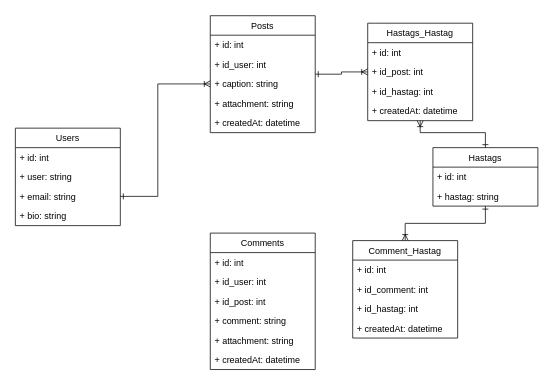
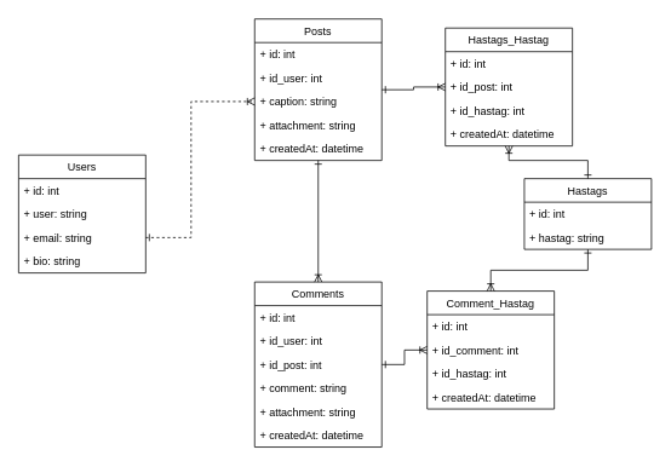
- <mxCell id="24" style="edgeStyle=orthogonalEdgeStyle;rounded=0;orthogonalLoop=1;jettySize=auto;html=1;endArrow=ERoneToMany;endFill=0;startArrow=ERone;startFill=0;" edge="1" parent="1" source="5" target="13"><mxGeometry relative="1" as="geometry"><Array as="points"><mxPoint x="210" y="261" /><mxPoint x="210" y="111" /></Array></mxGeometry></mxCell>
+ <mxCell id="24" style="edgeStyle=orthogonalEdgeStyle;rounded=0;orthogonalLoop=1;jettySize=auto;html=1;endArrow=ERoneToMany;endFill=0;startArrow=ERone;startFill=0;dashed=1;" edge="1" parent="1" source="5" target="13"><mxGeometry relative="1" as="geometry"><Array as="points"><mxPoint x="210" y="261" /><mxPoint x="210" y="111" /></Array></mxGeometry></mxCell>
+ <mxCell id="11" style="edgeStyle=orthogonalEdgeStyle;rounded=0;orthogonalLoop=1;jettySize=auto;html=1;startArrow=ERone;startFill=0;endArrow=ERoneToMany;endFill=0;" edge="1" parent="1" source="13" target="26"><mxGeometry relative="1" as="geometry" /></mxCell>
+ <mxCell id="25" style="edgeStyle=orthogonalEdgeStyle;rounded=0;orthogonalLoop=1;jettySize=auto;html=1;startArrow=ERone;startFill=0;endArrow=ERoneToMany;endFill=0;" edge="1" parent="1" source="26" target="34"><mxGeometry relative="1" as="geometry" /></mxCell>
